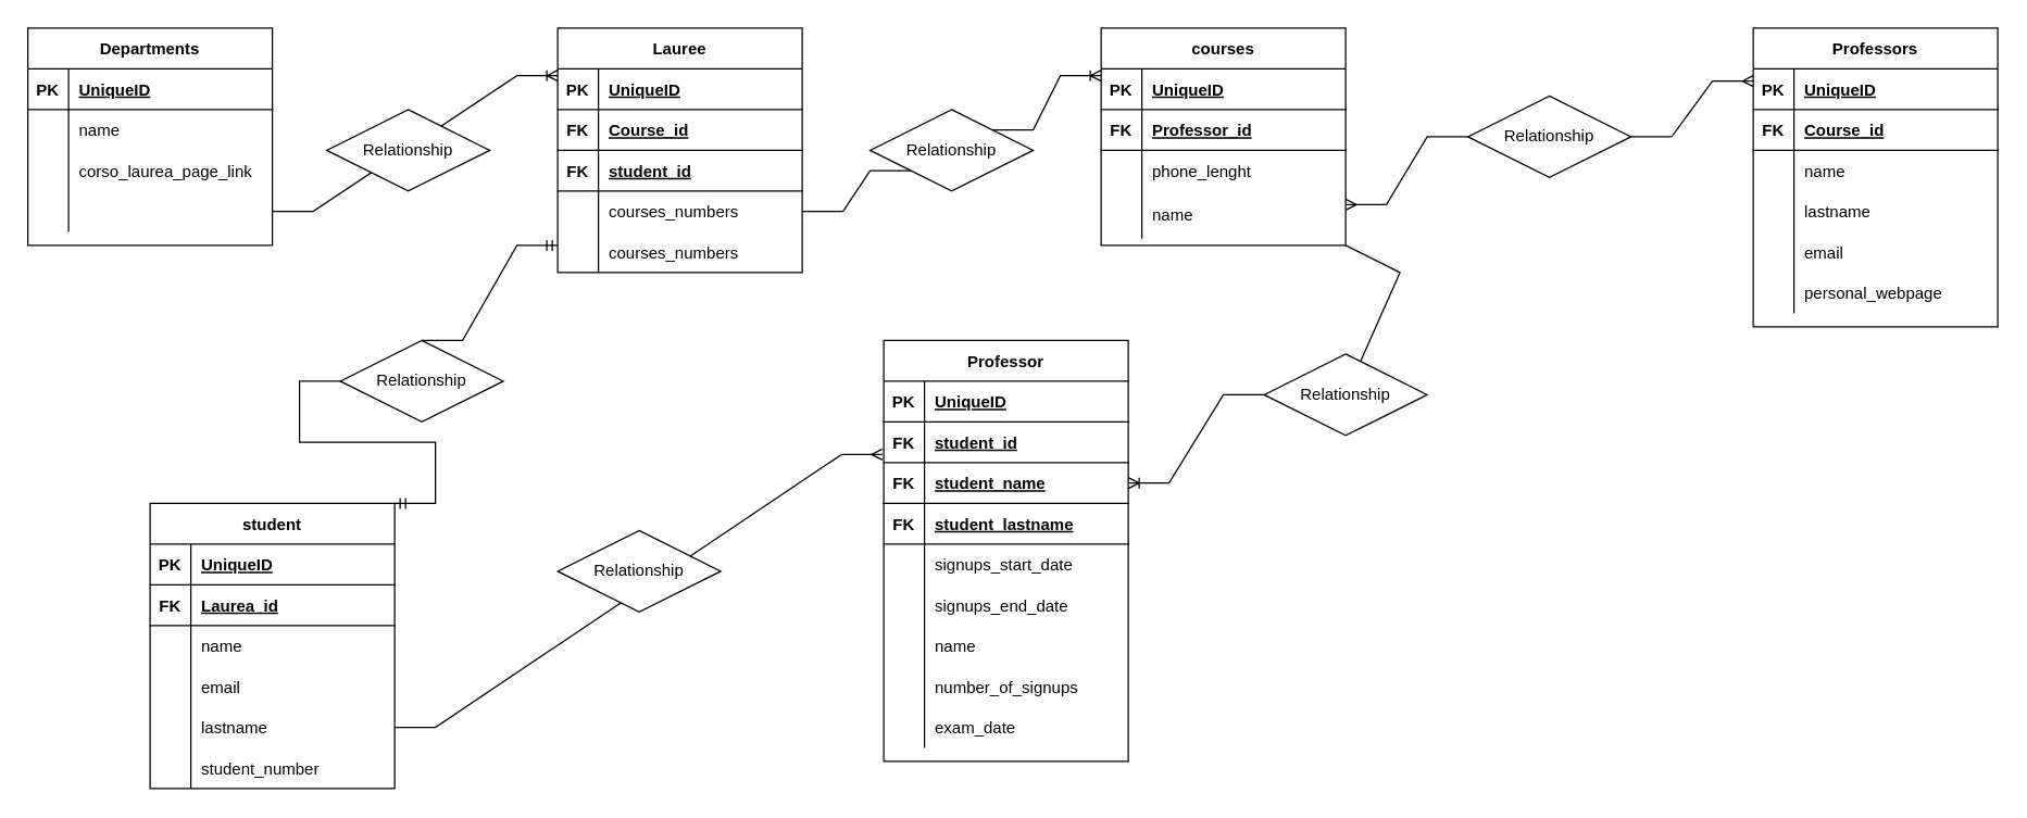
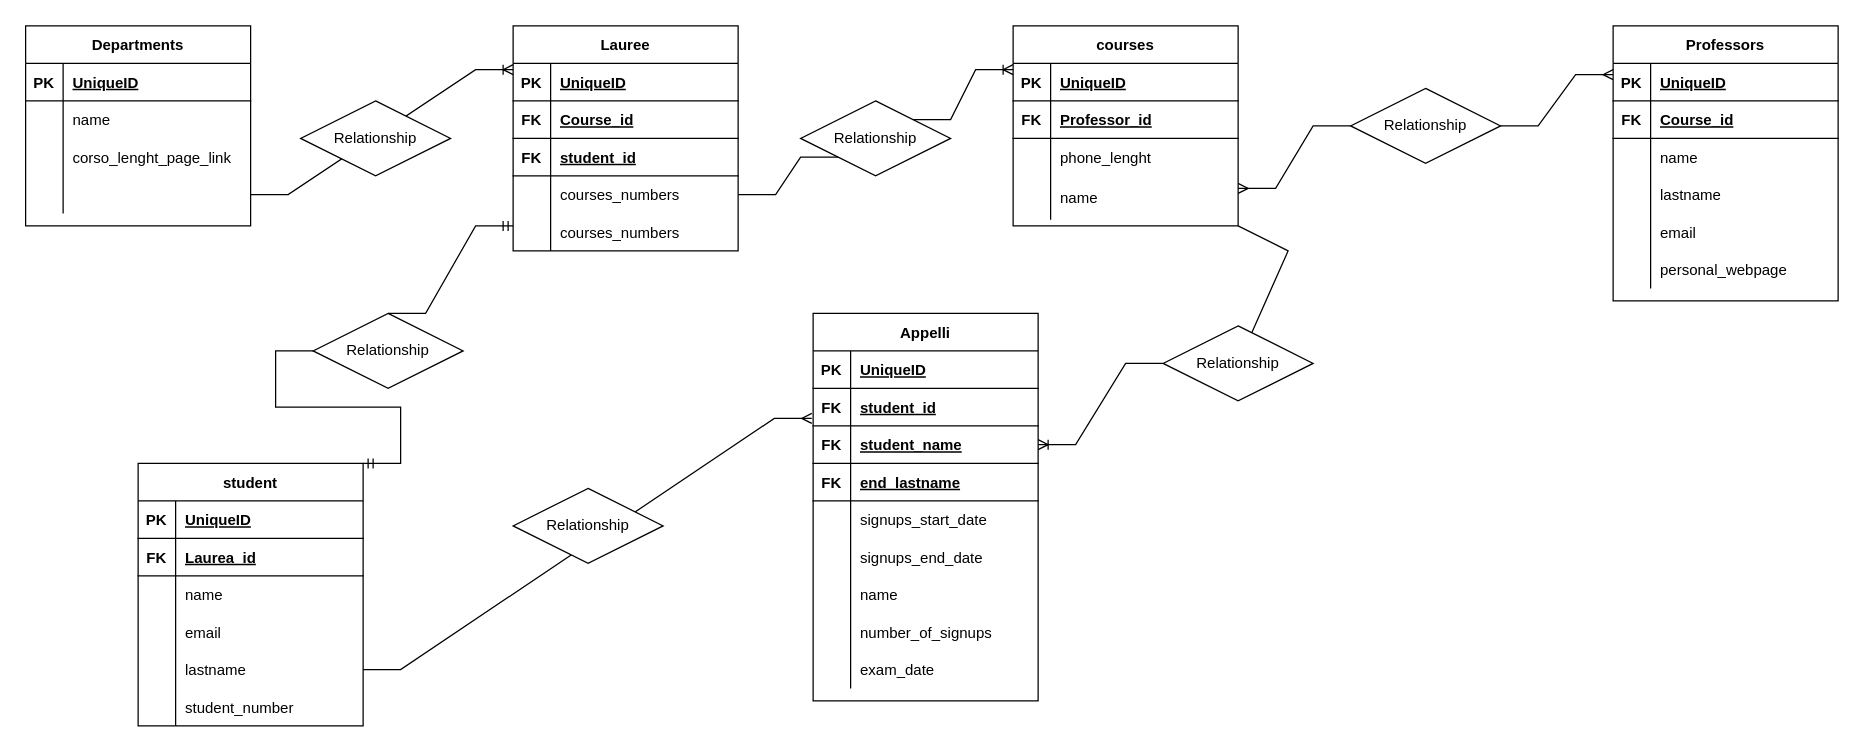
- <mxCell id="11" value="corso_laurea_page_link" style="shape=partialRectangle;connectable=0;fillColor=none;top=0;left=0;bottom=0;right=0;align=left;spacingLeft=6;overflow=hidden;" vertex="1" parent="9"><mxGeometry x="30" width="150" height="30" as="geometry"><mxRectangle width="150" height="30" as="alternateBounds" /></mxGeometry></mxCell>
+ <mxCell id="11" value="corso_lenght_page_link" style="shape=partialRectangle;connectable=0;fillColor=none;top=0;left=0;bottom=0;right=0;align=left;spacingLeft=6;overflow=hidden;" vertex="1" parent="9"><mxGeometry x="30" width="150" height="30" as="geometry"><mxRectangle width="150" height="30" as="alternateBounds" /></mxGeometry></mxCell>
- <mxCell id="55" value="Professor" style="shape=table;startSize=30;container=1;collapsible=1;childLayout=tableLayout;fixedRows=1;rowLines=0;fontStyle=1;align=center;resizeLast=1;" vertex="1" parent="1"><mxGeometry x="650" y="250" width="180" height="310" as="geometry" /></mxCell>
+ <mxCell id="55" value="Appelli" style="shape=table;startSize=30;container=1;collapsible=1;childLayout=tableLayout;fixedRows=1;rowLines=0;fontStyle=1;align=center;resizeLast=1;" vertex="1" parent="1"><mxGeometry x="650" y="250" width="180" height="310" as="geometry" /></mxCell>
- <mxCell id="94" value="student_lastname" style="shape=partialRectangle;connectable=0;fillColor=none;top=0;left=0;bottom=0;right=0;align=left;spacingLeft=6;fontStyle=5;overflow=hidden;" vertex="1" parent="92"><mxGeometry x="30" width="150" height="30" as="geometry"><mxRectangle width="150" height="30" as="alternateBounds" /></mxGeometry></mxCell>
+ <mxCell id="94" value="end_lastname" style="shape=partialRectangle;connectable=0;fillColor=none;top=0;left=0;bottom=0;right=0;align=left;spacingLeft=6;fontStyle=5;overflow=hidden;" vertex="1" parent="92"><mxGeometry x="30" width="150" height="30" as="geometry"><mxRectangle width="150" height="30" as="alternateBounds" /></mxGeometry></mxCell>
